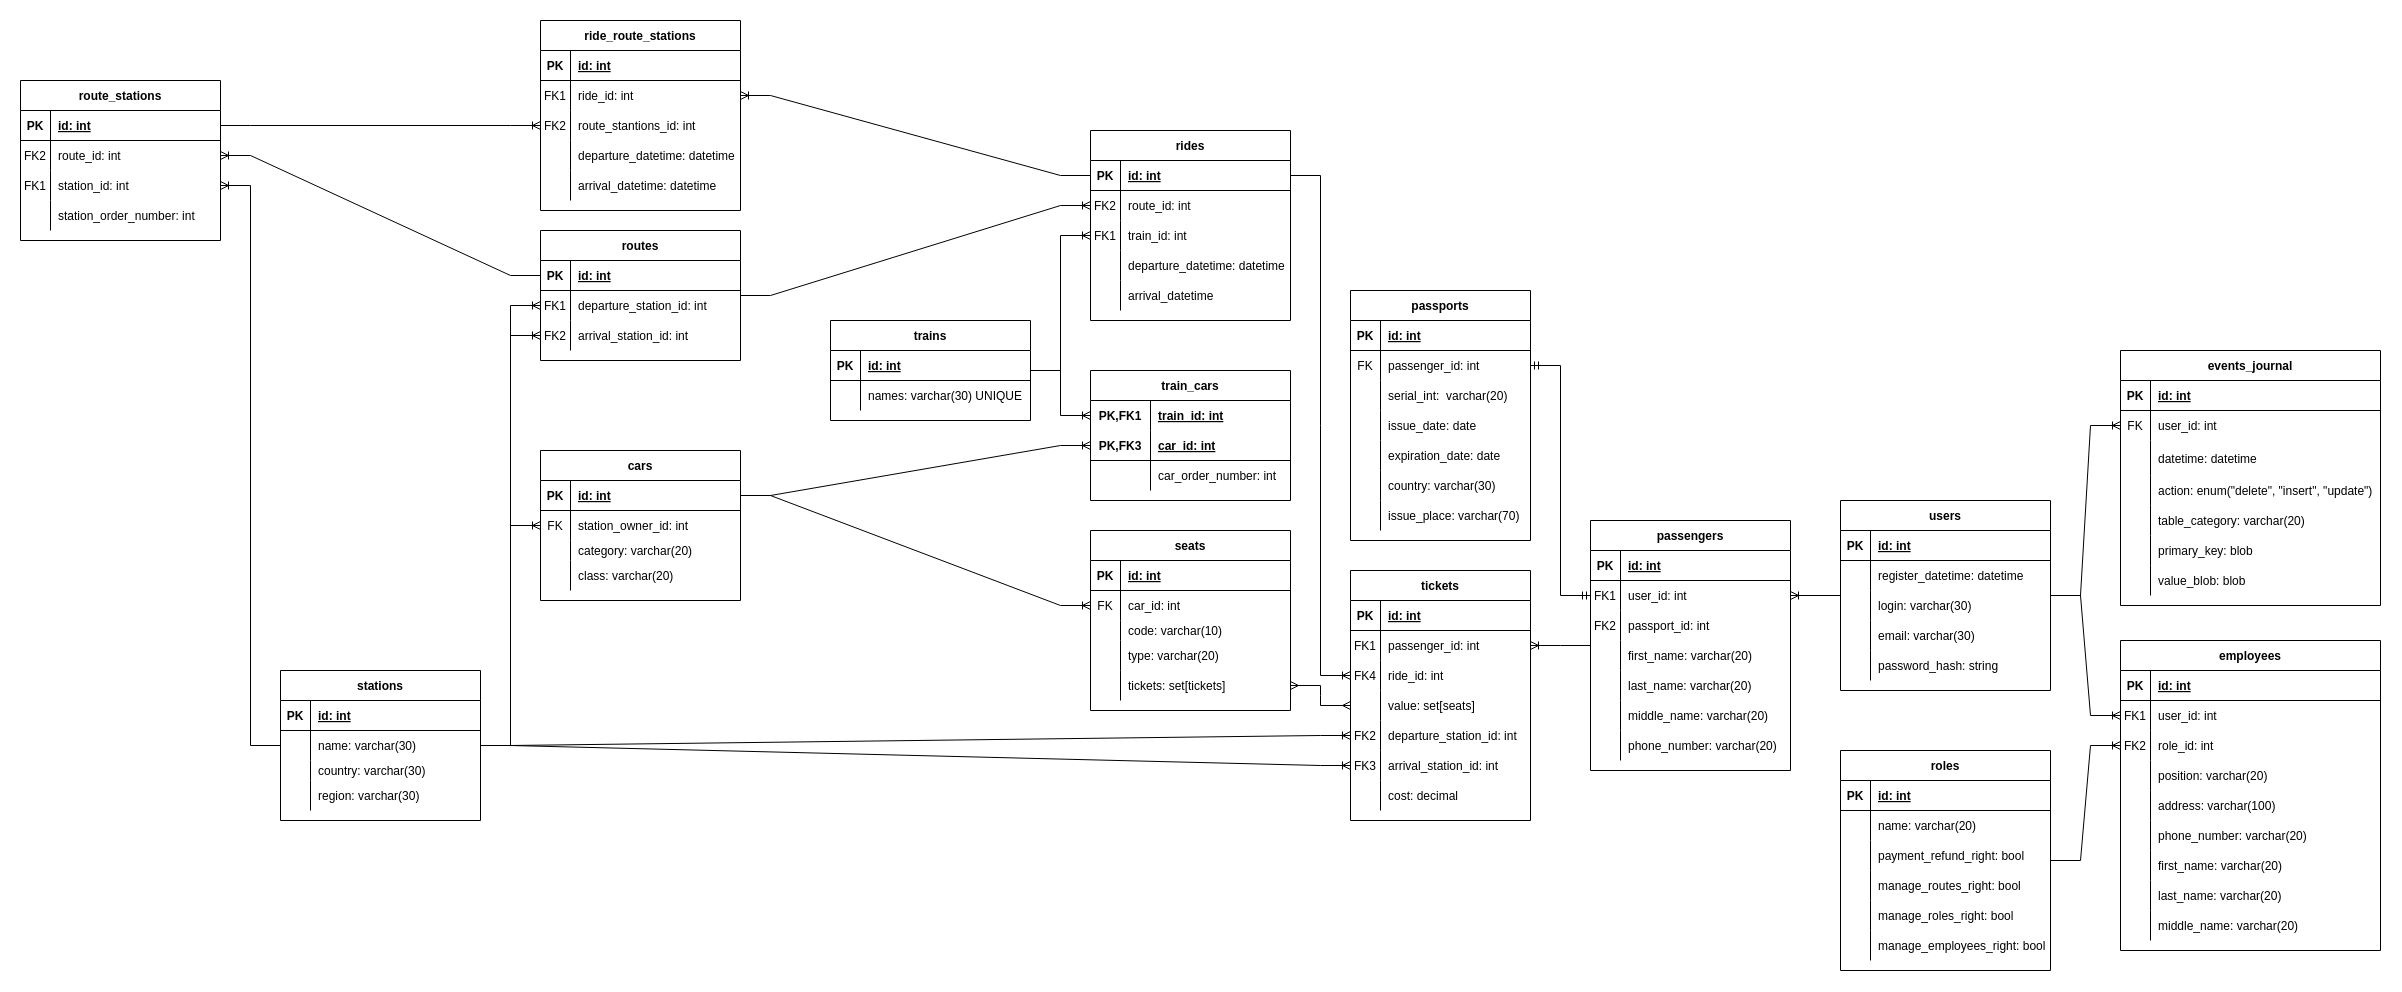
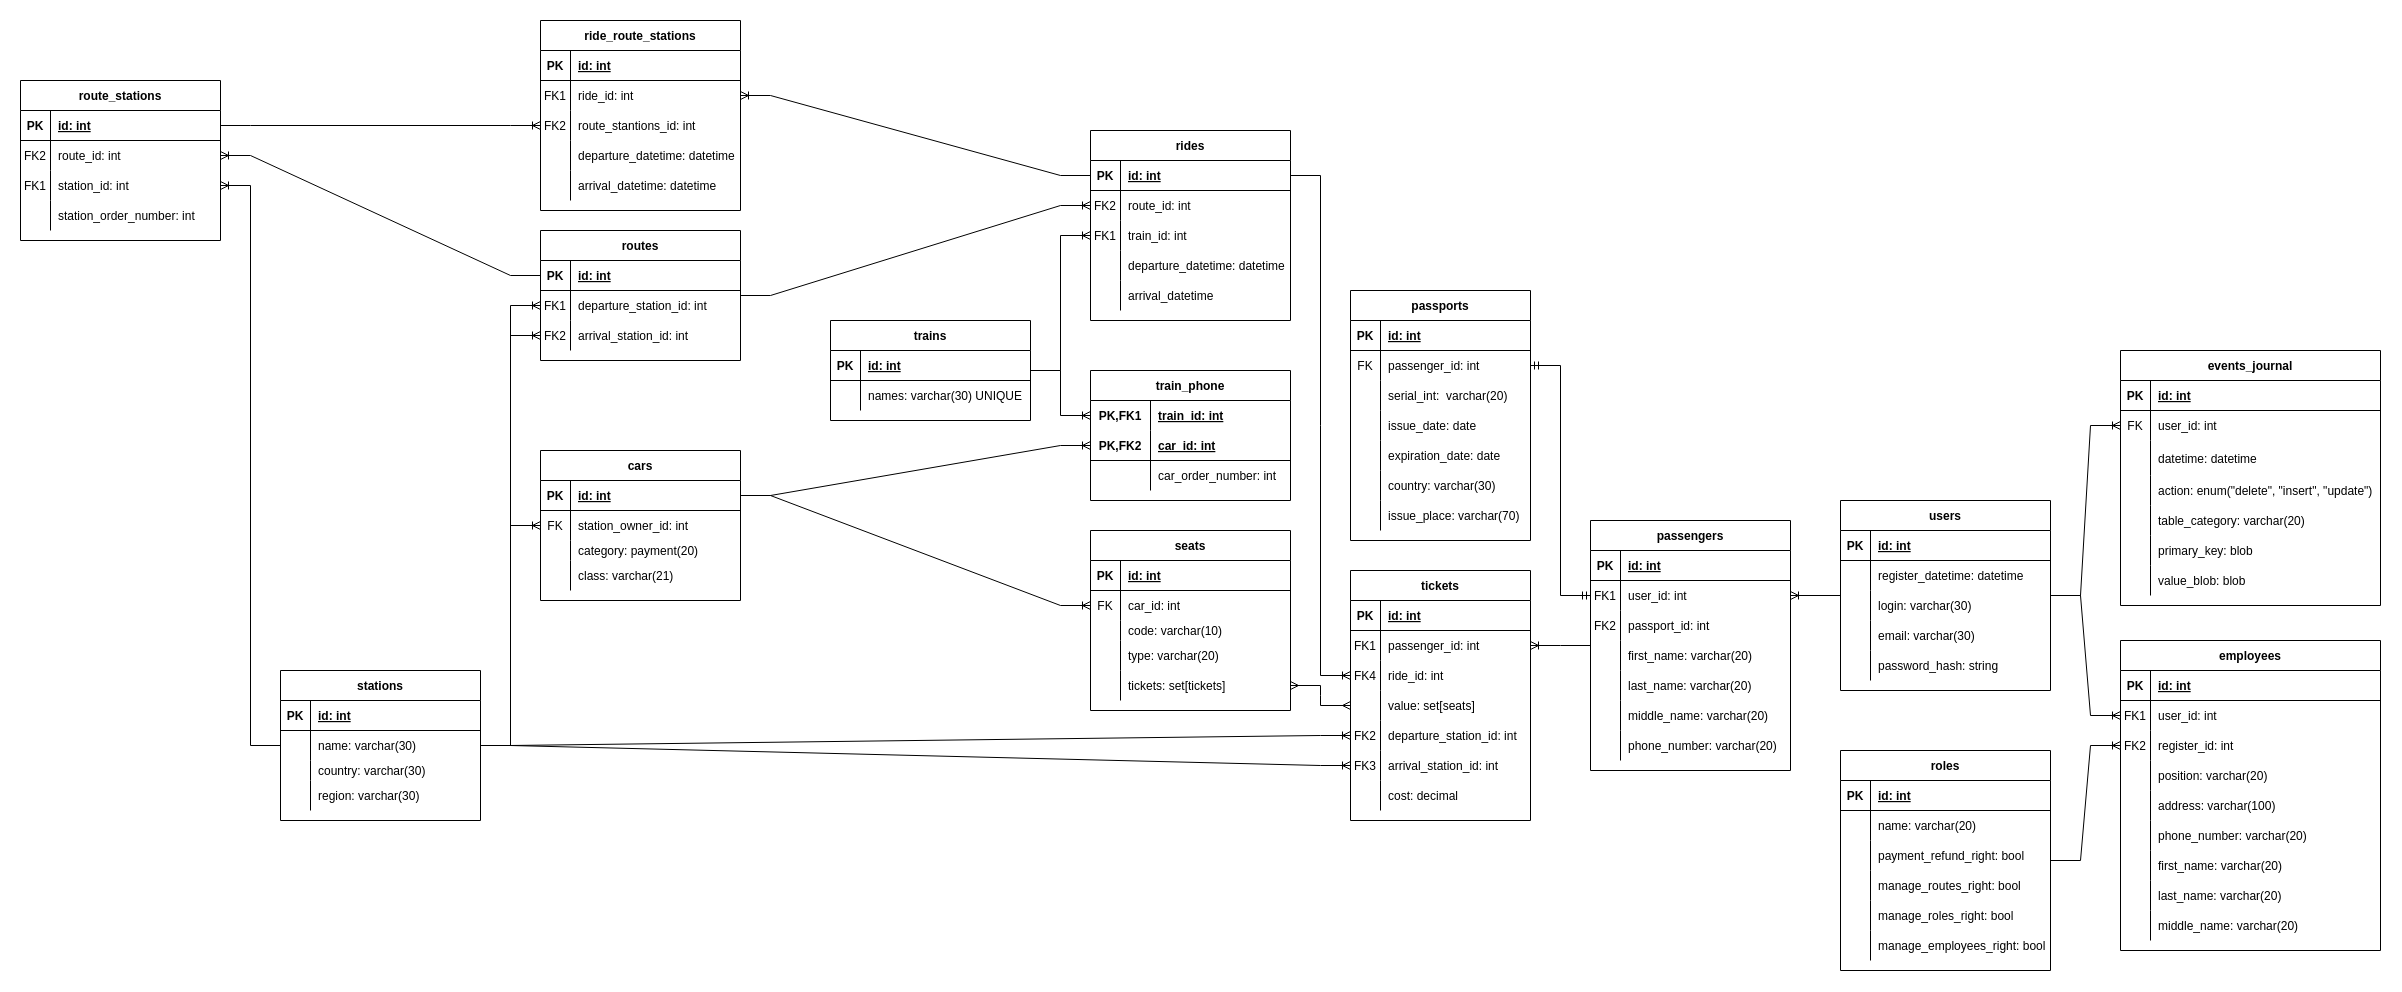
- <mxCell id="187" value="train_cars" style="shape=table;startSize=30;container=1;collapsible=1;childLayout=tableLayout;fixedRows=1;rowLines=0;fontStyle=1;align=center;resizeLast=1;" parent="1" vertex="1"><mxGeometry x="1090" y="370" width="200" height="130" as="geometry" /></mxCell>
+ <mxCell id="187" value="train_phone" style="shape=table;startSize=30;container=1;collapsible=1;childLayout=tableLayout;fixedRows=1;rowLines=0;fontStyle=1;align=center;resizeLast=1;" parent="1" vertex="1"><mxGeometry x="1090" y="370" width="200" height="130" as="geometry" /></mxCell>
- <mxCell id="192" value="PK,FK3" style="shape=partialRectangle;connectable=0;fillColor=none;top=0;left=0;bottom=0;right=0;fontStyle=1;overflow=hidden;" parent="191" vertex="1"><mxGeometry width="60" height="30" as="geometry"><mxRectangle width="60" height="30" as="alternateBounds" /></mxGeometry></mxCell>
+ <mxCell id="192" value="PK,FK2" style="shape=partialRectangle;connectable=0;fillColor=none;top=0;left=0;bottom=0;right=0;fontStyle=1;overflow=hidden;" parent="191" vertex="1"><mxGeometry width="60" height="30" as="geometry"><mxRectangle width="60" height="30" as="alternateBounds" /></mxGeometry></mxCell>
- <mxCell id="183" value="category: varchar(20)" style="shape=partialRectangle;connectable=0;fillColor=none;top=0;left=0;bottom=0;right=0;align=left;spacingLeft=6;overflow=hidden;" parent="181" vertex="1"><mxGeometry x="30" width="170" height="20" as="geometry"><mxRectangle width="170" height="20" as="alternateBounds" /></mxGeometry></mxCell>
+ <mxCell id="183" value="category: payment(20)" style="shape=partialRectangle;connectable=0;fillColor=none;top=0;left=0;bottom=0;right=0;align=left;spacingLeft=6;overflow=hidden;" parent="181" vertex="1"><mxGeometry x="30" width="170" height="20" as="geometry"><mxRectangle width="170" height="20" as="alternateBounds" /></mxGeometry></mxCell>
- <mxCell id="186" value="class: varchar(20)" style="shape=partialRectangle;connectable=0;fillColor=none;top=0;left=0;bottom=0;right=0;align=left;spacingLeft=6;overflow=hidden;" parent="184" vertex="1"><mxGeometry x="30" width="170" height="30" as="geometry"><mxRectangle width="170" height="30" as="alternateBounds" /></mxGeometry></mxCell>
+ <mxCell id="186" value="class: varchar(21)" style="shape=partialRectangle;connectable=0;fillColor=none;top=0;left=0;bottom=0;right=0;align=left;spacingLeft=6;overflow=hidden;" parent="184" vertex="1"><mxGeometry x="30" width="170" height="30" as="geometry"><mxRectangle width="170" height="30" as="alternateBounds" /></mxGeometry></mxCell>
- <mxCell id="71" value="role_id: int" style="shape=partialRectangle;connectable=0;fillColor=none;top=0;left=0;bottom=0;right=0;align=left;spacingLeft=6;overflow=hidden;" parent="69" vertex="1"><mxGeometry x="30" width="230" height="30" as="geometry"><mxRectangle width="230" height="30" as="alternateBounds" /></mxGeometry></mxCell>
+ <mxCell id="71" value="register_id: int" style="shape=partialRectangle;connectable=0;fillColor=none;top=0;left=0;bottom=0;right=0;align=left;spacingLeft=6;overflow=hidden;" parent="69" vertex="1"><mxGeometry x="30" width="230" height="30" as="geometry"><mxRectangle width="230" height="30" as="alternateBounds" /></mxGeometry></mxCell>
